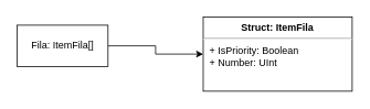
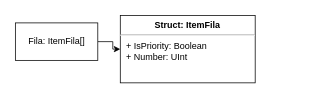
- <mxCell id="4" value="&lt;p style=&quot;margin: 0px ; margin-top: 6px ; text-align: center&quot;&gt;&lt;b&gt;Struct: ItemFila&lt;/b&gt;&lt;/p&gt;&lt;hr&gt;&lt;p style=&quot;margin: 0px ; margin-left: 8px&quot;&gt;+ IsPriority: Boolean&lt;br&gt;+ Number: UInt&lt;/p&gt;" style="align=left;overflow=fill;html=1;dropTarget=0;" parent="1" vertex="1"><mxGeometry x="245" y="20" width="180" height="90" as="geometry" /></mxCell>
+ <mxCell id="4" value="&lt;p style=&quot;margin: 0px ; margin-top: 6px ; text-align: center&quot;&gt;&lt;b&gt;Struct: ItemFila&lt;/b&gt;&lt;/p&gt;&lt;hr&gt;&lt;p style=&quot;margin: 0px ; margin-left: 8px&quot;&gt;+ IsPriority: Boolean&lt;br&gt;+ Number: UInt&lt;/p&gt;" style="align=left;overflow=fill;html=1;dropTarget=0;" parent="1" vertex="1"><mxGeometry x="160" y="20" width="180" height="90" as="geometry" /></mxCell>
